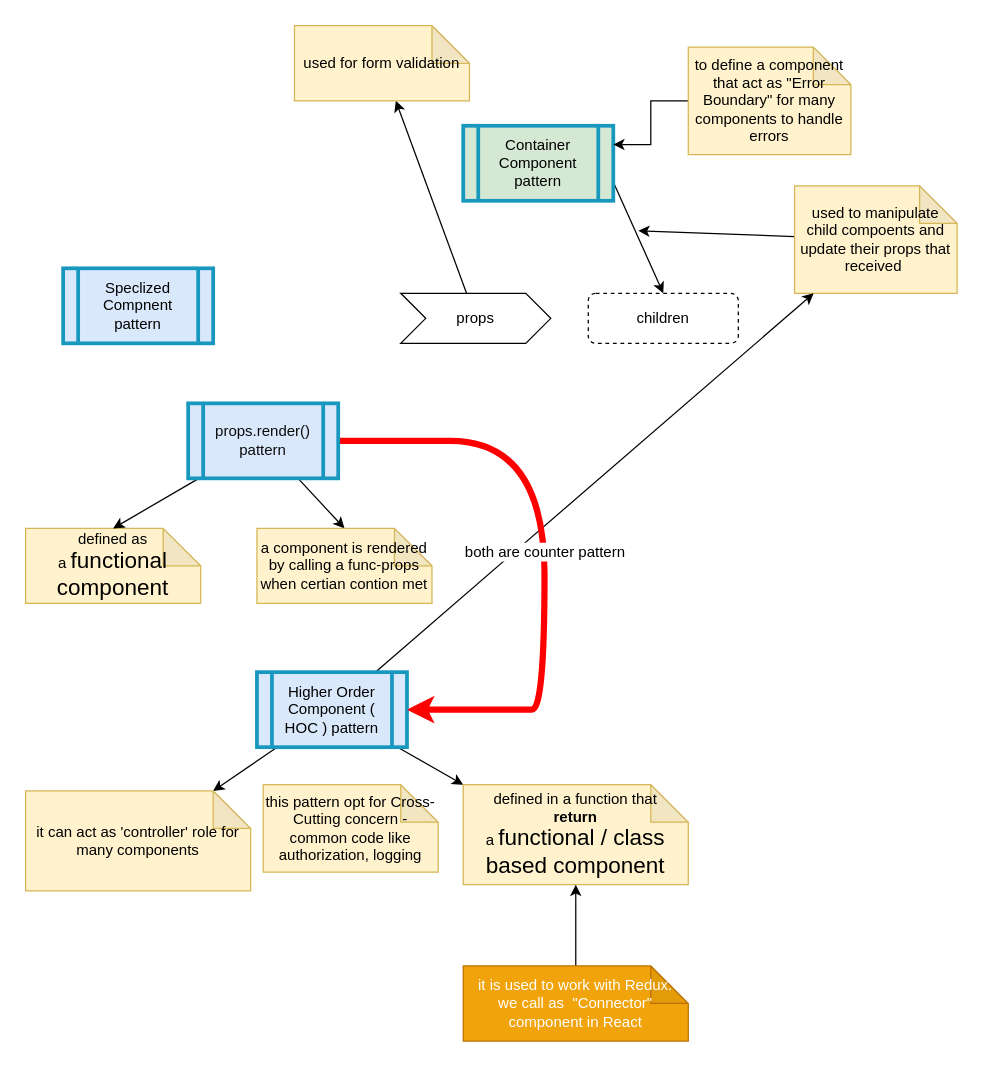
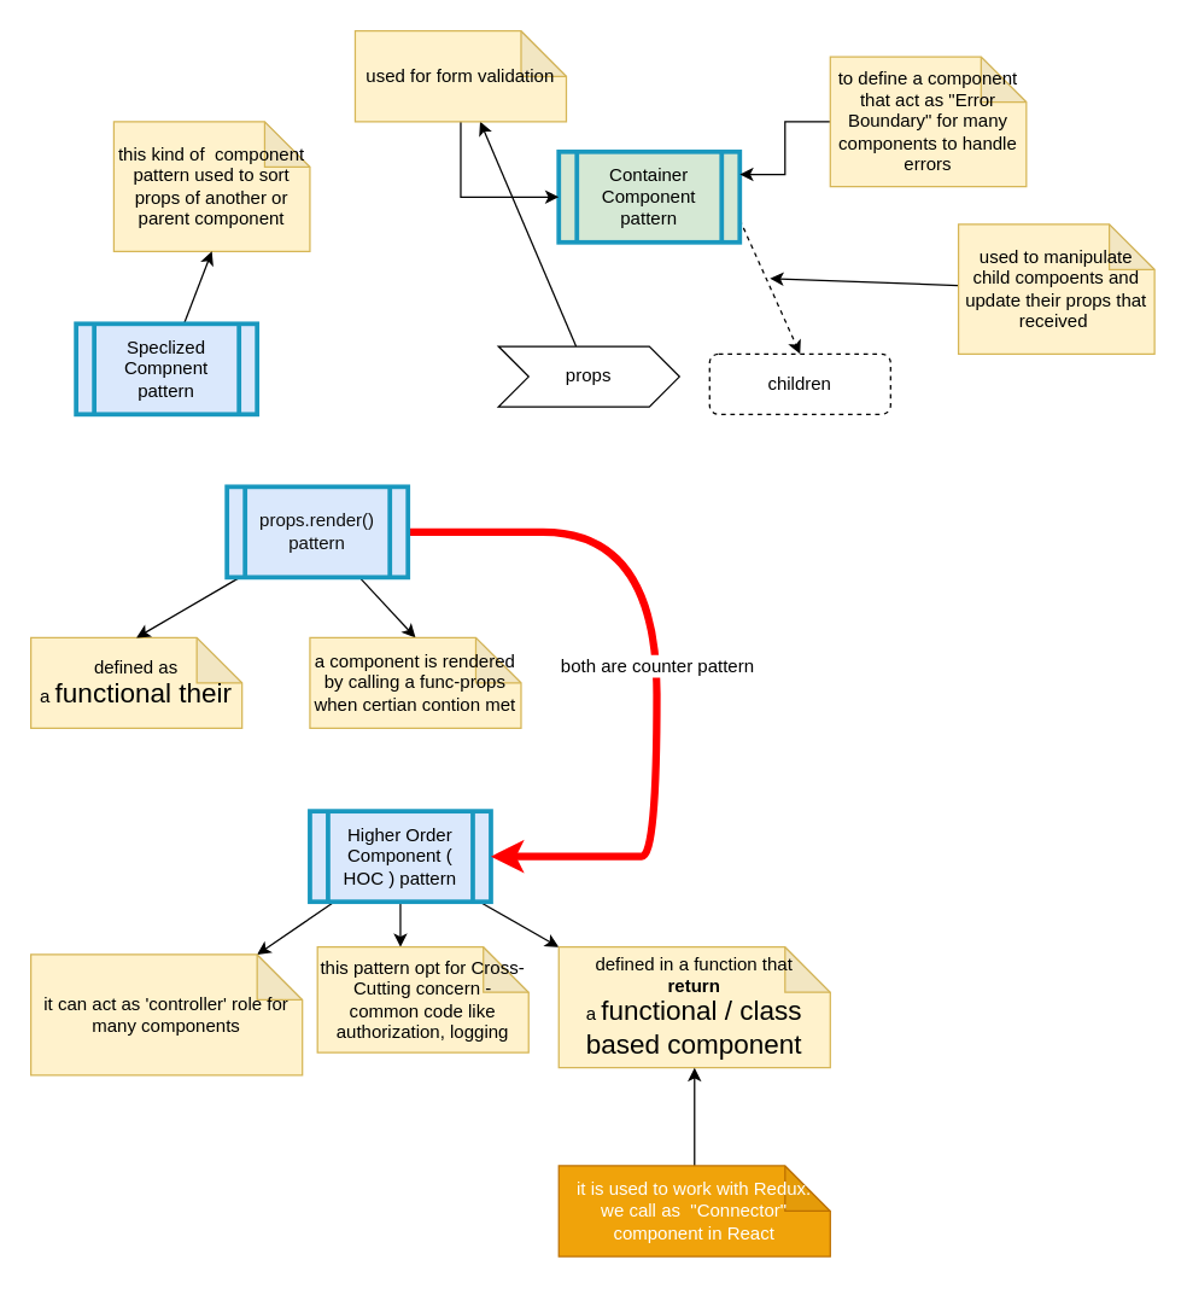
+ <mxCell id="9" value="this kind of&amp;nbsp; component pattern used to sort props of another or parent component" style="shape=note;whiteSpace=wrap;html=1;backgroundOutline=1;darkOpacity=0.05;fillColor=#fff2cc;strokeColor=#d6b656;" parent="1" vertex="1"><mxGeometry x="75" y="80" width="130" height="86" as="geometry" /></mxCell>
+ <mxCell id="28" style="edgeStyle=orthogonalEdgeStyle;rounded=0;orthogonalLoop=1;jettySize=auto;html=1;entryX=0;entryY=0.5;entryDx=0;entryDy=0;" parent="1" source="29" target="6" edge="1"><mxGeometry relative="1" as="geometry" /></mxCell>
- <mxCell id="5" style="edgeStyle=none;rounded=0;orthogonalLoop=1;jettySize=auto;html=1;exitX=1;exitY=0.75;exitDx=0;exitDy=0;entryX=0.5;entryY=0;entryDx=0;entryDy=0;" parent="1" source="6" target="4" edge="1"><mxGeometry relative="1" as="geometry" /></mxCell>
+ <mxCell id="5" style="edgeStyle=none;rounded=0;orthogonalLoop=1;jettySize=auto;html=1;exitX=1;exitY=0.75;exitDx=0;exitDy=0;entryX=0.5;entryY=0;entryDx=0;entryDy=0;dashed=1;" parent="1" source="6" target="4" edge="1"><mxGeometry relative="1" as="geometry" /></mxCell>
+ <mxCell id="10" style="edgeStyle=none;rounded=0;orthogonalLoop=1;jettySize=auto;html=1;entryX=0.5;entryY=1;entryDx=0;entryDy=0;entryPerimeter=0;" parent="1" source="11" target="9" edge="1"><mxGeometry relative="1" as="geometry" /></mxCell>
- <mxCell id="3" value="props" style="shape=step;perimeter=stepPerimeter;whiteSpace=wrap;html=1;fixedSize=1;fillColor=#FFFFFF;" parent="1" vertex="1"><mxGeometry x="320" y="234" width="120" height="40" as="geometry" /></mxCell>
+ <mxCell id="3" value="props" style="shape=step;perimeter=stepPerimeter;whiteSpace=wrap;html=1;fixedSize=1;fillColor=#FFFFFF;" parent="1" vertex="1"><mxGeometry x="330" y="229" width="120" height="40" as="geometry" /></mxCell>
- <mxCell id="12" style="edgeStyle=none;rounded=0;orthogonalLoop=1;jettySize=auto;html=1;" parent="1" source="15" target="8" edge="1"><mxGeometry relative="1" as="geometry" /></mxCell>
+ <mxCell id="12" style="edgeStyle=none;rounded=0;orthogonalLoop=1;jettySize=auto;html=1;entryX=0;entryY=0;entryDx=55;entryDy=0;entryPerimeter=0;" parent="1" source="15" target="16" edge="1"><mxGeometry relative="1" as="geometry" /></mxCell>
- <mxCell id="19" value="defined as&lt;b&gt;&lt;br&gt;&lt;/b&gt;a &lt;font style=&quot;font-size: 18px&quot;&gt;functional component&lt;/font&gt;" style="shape=note;whiteSpace=wrap;html=1;backgroundOutline=1;darkOpacity=0.05;fillColor=#fff2cc;strokeColor=#d6b656;" parent="1" vertex="1"><mxGeometry x="20" y="422" width="140" height="60" as="geometry" /></mxCell>
+ <mxCell id="19" value="defined as&lt;b&gt;&lt;br&gt;&lt;/b&gt;a &lt;font style=&quot;font-size: 18px&quot;&gt;functional their&lt;/font&gt;" style="shape=note;whiteSpace=wrap;html=1;backgroundOutline=1;darkOpacity=0.05;fillColor=#fff2cc;strokeColor=#d6b656;" parent="1" vertex="1"><mxGeometry x="20" y="422" width="140" height="60" as="geometry" /></mxCell>
